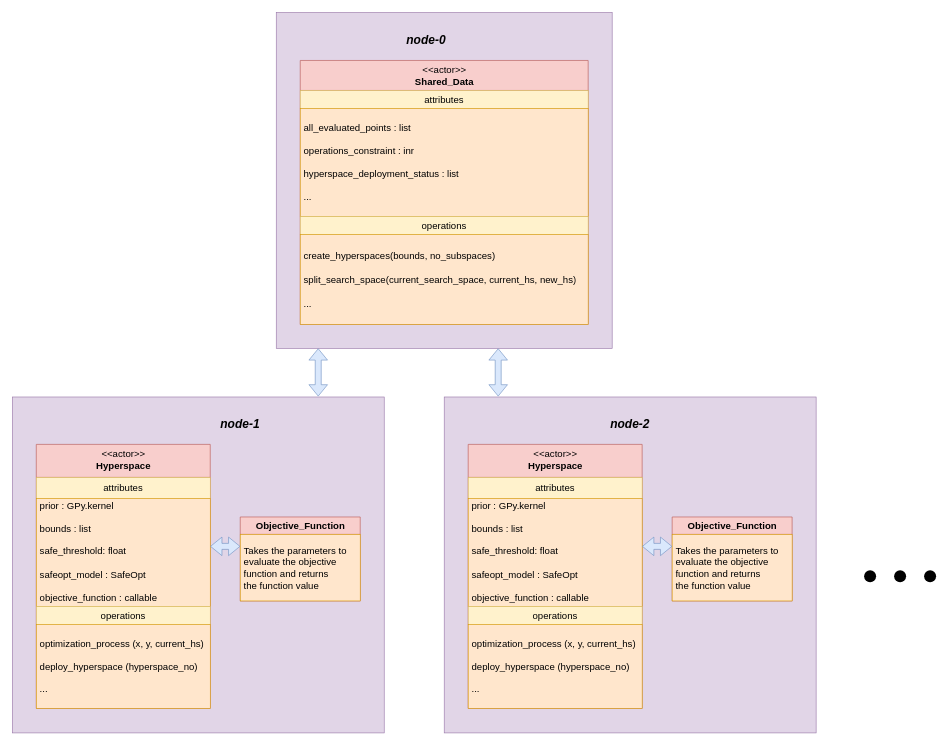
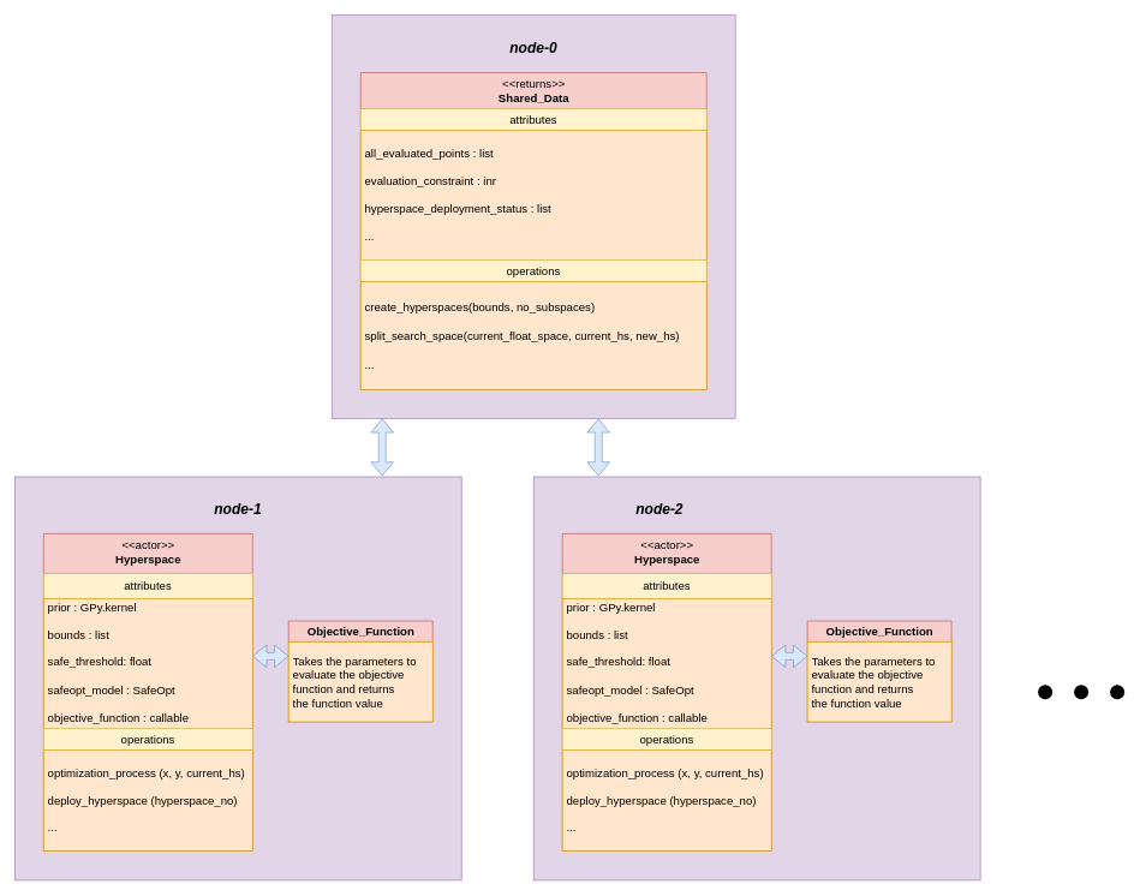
- <mxCell id="17" value="&lt;div style=&quot;font-size: 20px;&quot;&gt;&lt;b style=&quot;background-color: initial; font-size: 20px;&quot;&gt;&lt;i style=&quot;font-size: 20px;&quot;&gt;node-0&lt;/i&gt;&lt;/b&gt;&lt;/div&gt;" style="text;html=1;strokeColor=none;fillColor=none;align=center;verticalAlign=middle;whiteSpace=wrap;rounded=0;fontSize=20;" vertex="1" parent="1"><mxGeometry x="660" y="50" width="100" height="30" as="geometry" /></mxCell>
+ <mxCell id="17" value="&lt;div style=&quot;font-size: 20px;&quot;&gt;&lt;b style=&quot;background-color: initial; font-size: 20px;&quot;&gt;&lt;i style=&quot;font-size: 20px;&quot;&gt;node-0&lt;/i&gt;&lt;/b&gt;&lt;/div&gt;" style="text;html=1;strokeColor=none;fillColor=none;align=center;verticalAlign=middle;whiteSpace=wrap;rounded=0;fontSize=20;" vertex="1" parent="1"><mxGeometry x="690" y="50" width="100" height="30" as="geometry" /></mxCell>
- <mxCell id="4" value="&amp;lt;&amp;lt;actor&amp;gt;&amp;gt;&lt;br style=&quot;font-size: 16px;&quot;&gt;&lt;b style=&quot;font-size: 16px;&quot;&gt;Shared_Data&lt;/b&gt;" style="swimlane;fontStyle=0;align=center;verticalAlign=top;childLayout=stackLayout;horizontal=1;startSize=50;horizontalStack=0;resizeParent=1;resizeParentMax=0;resizeLast=0;collapsible=0;marginBottom=0;html=1;swimlaneFillColor=none;fontSize=16;fillColor=#f8cecc;strokeColor=#b85450;" parent="1" vertex="1"><mxGeometry x="500" y="100" width="480" height="440" as="geometry" /></mxCell>
+ <mxCell id="4" value="&amp;lt;&amp;lt;returns&amp;gt;&amp;gt;&lt;br style=&quot;font-size: 16px;&quot;&gt;&lt;b style=&quot;font-size: 16px;&quot;&gt;Shared_Data&lt;/b&gt;" style="swimlane;fontStyle=0;align=center;verticalAlign=top;childLayout=stackLayout;horizontal=1;startSize=50;horizontalStack=0;resizeParent=1;resizeParentMax=0;resizeLast=0;collapsible=0;marginBottom=0;html=1;swimlaneFillColor=none;fontSize=16;fillColor=#f8cecc;strokeColor=#b85450;" parent="1" vertex="1"><mxGeometry x="500" y="100" width="480" height="440" as="geometry" /></mxCell>
- <mxCell id="6" value="all_evaluated_points : list&lt;br style=&quot;font-size: 16px;&quot;&gt;&lt;br style=&quot;font-size: 16px;&quot;&gt;operations_constraint : inr&lt;br style=&quot;font-size: 16px;&quot;&gt;&lt;br style=&quot;font-size: 16px;&quot;&gt;hyperspace_deployment_status : list&lt;br style=&quot;font-size: 16px;&quot;&gt;&lt;br style=&quot;font-size: 16px;&quot;&gt;..." style="text;html=1;strokeColor=#d79b00;fillColor=#ffe6cc;align=left;verticalAlign=middle;spacingLeft=4;spacingRight=4;overflow=hidden;rotatable=0;points=[[0,0.5],[1,0.5]];portConstraint=eastwest;fontSize=16;" parent="4" vertex="1"><mxGeometry y="80" width="480" height="180" as="geometry" /></mxCell>
+ <mxCell id="6" value="all_evaluated_points : list&lt;br style=&quot;font-size: 16px;&quot;&gt;&lt;br style=&quot;font-size: 16px;&quot;&gt;evaluation_constraint : inr&lt;br style=&quot;font-size: 16px;&quot;&gt;&lt;br style=&quot;font-size: 16px;&quot;&gt;hyperspace_deployment_status : list&lt;br style=&quot;font-size: 16px;&quot;&gt;&lt;br style=&quot;font-size: 16px;&quot;&gt;..." style="text;html=1;strokeColor=#d79b00;fillColor=#ffe6cc;align=left;verticalAlign=middle;spacingLeft=4;spacingRight=4;overflow=hidden;rotatable=0;points=[[0,0.5],[1,0.5]];portConstraint=eastwest;fontSize=16;" parent="4" vertex="1"><mxGeometry y="80" width="480" height="180" as="geometry" /></mxCell>
- <mxCell id="8" value="&lt;p style=&quot;line-height: 1.5; font-size: 16px;&quot;&gt;create_hyperspaces(bounds, no_subspaces)&lt;/p&gt;&lt;p style=&quot;line-height: 1.5; font-size: 16px;&quot;&gt;split_search_space(current_search_space, current_hs, new_hs)&lt;/p&gt;&lt;p style=&quot;line-height: 1.5; font-size: 16px;&quot;&gt;...&lt;/p&gt;" style="text;html=1;strokeColor=#d79b00;fillColor=#ffe6cc;align=left;verticalAlign=middle;spacingLeft=4;spacingRight=4;overflow=hidden;rotatable=0;points=[[0,0.5],[1,0.5]];portConstraint=eastwest;fontSize=16;" parent="4" vertex="1"><mxGeometry y="290" width="480" height="150" as="geometry" /></mxCell>
+ <mxCell id="8" value="&lt;p style=&quot;line-height: 1.5; font-size: 16px;&quot;&gt;create_hyperspaces(bounds, no_subspaces)&lt;/p&gt;&lt;p style=&quot;line-height: 1.5; font-size: 16px;&quot;&gt;split_search_space(current_float_space, current_hs, new_hs)&lt;/p&gt;&lt;p style=&quot;line-height: 1.5; font-size: 16px;&quot;&gt;...&lt;/p&gt;" style="text;html=1;strokeColor=#d79b00;fillColor=#ffe6cc;align=left;verticalAlign=middle;spacingLeft=4;spacingRight=4;overflow=hidden;rotatable=0;points=[[0,0.5],[1,0.5]];portConstraint=eastwest;fontSize=16;" parent="4" vertex="1"><mxGeometry y="290" width="480" height="150" as="geometry" /></mxCell>
- <mxCell id="14" value="&lt;div style=&quot;font-size: 20px;&quot;&gt;&lt;b style=&quot;background-color: initial; font-size: 20px;&quot;&gt;&lt;i style=&quot;font-size: 20px;&quot;&gt;node-1&lt;/i&gt;&lt;/b&gt;&lt;/div&gt;" style="text;html=1;strokeColor=none;fillColor=none;align=center;verticalAlign=middle;whiteSpace=wrap;rounded=0;fontSize=20;" vertex="1" parent="1"><mxGeometry x="350" y="690" width="100" height="30" as="geometry" /></mxCell>
+ <mxCell id="14" value="&lt;div style=&quot;font-size: 20px;&quot;&gt;&lt;b style=&quot;background-color: initial; font-size: 20px;&quot;&gt;&lt;i style=&quot;font-size: 20px;&quot;&gt;node-1&lt;/i&gt;&lt;/b&gt;&lt;/div&gt;" style="text;html=1;strokeColor=none;fillColor=none;align=center;verticalAlign=middle;whiteSpace=wrap;rounded=0;fontSize=20;" vertex="1" parent="1"><mxGeometry x="280" y="690" width="100" height="30" as="geometry" /></mxCell>
- <mxCell id="25" value="&lt;div style=&quot;font-size: 20px;&quot;&gt;&lt;b style=&quot;background-color: initial; font-size: 20px;&quot;&gt;&lt;i style=&quot;font-size: 20px;&quot;&gt;node-2&lt;/i&gt;&lt;/b&gt;&lt;/div&gt;" style="text;html=1;strokeColor=none;fillColor=none;align=center;verticalAlign=middle;whiteSpace=wrap;rounded=0;fontSize=20;" vertex="1" parent="1"><mxGeometry x="1000" y="690" width="100" height="30" as="geometry" /></mxCell>
+ <mxCell id="25" value="&lt;div style=&quot;font-size: 20px;&quot;&gt;&lt;b style=&quot;background-color: initial; font-size: 20px;&quot;&gt;&lt;i style=&quot;font-size: 20px;&quot;&gt;node-2&lt;/i&gt;&lt;/b&gt;&lt;/div&gt;" style="text;html=1;strokeColor=none;fillColor=none;align=center;verticalAlign=middle;whiteSpace=wrap;rounded=0;fontSize=20;" vertex="1" parent="1"><mxGeometry x="865" y="690" width="100" height="30" as="geometry" /></mxCell>
